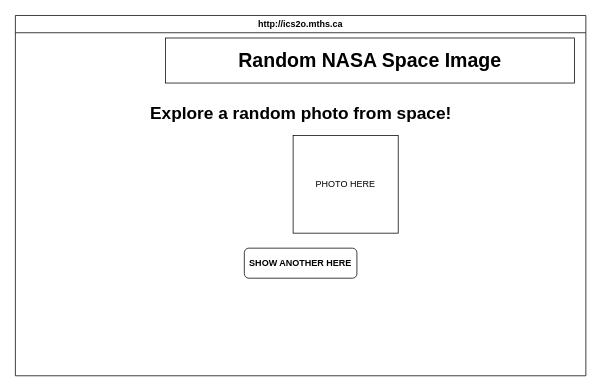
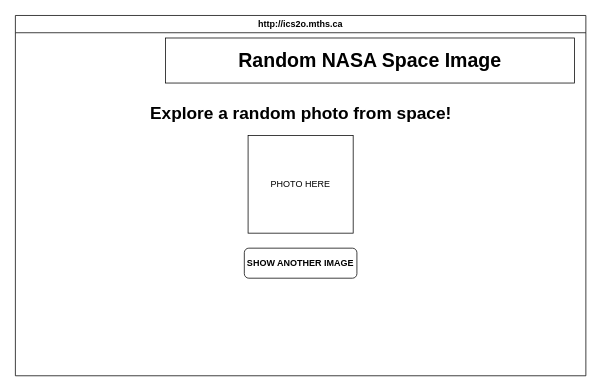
- <mxCell id="6" value="PHOTO HERE" style="whiteSpace=wrap;html=1;" vertex="1" parent="2"><mxGeometry x="370" y="160" width="140" height="130" as="geometry" /></mxCell>
+ <mxCell id="6" value="PHOTO HERE" style="whiteSpace=wrap;html=1;" vertex="1" parent="2"><mxGeometry x="310" y="160" width="140" height="130" as="geometry" /></mxCell>
- <mxCell id="5" value="&lt;b&gt;SHOW ANOTHER HERE&lt;/b&gt;" style="rounded=1;whiteSpace=wrap;html=1;" vertex="1" parent="2"><mxGeometry x="305" y="310" width="150" height="40" as="geometry" /></mxCell>
+ <mxCell id="5" value="&lt;b&gt;SHOW ANOTHER IMAGE&lt;/b&gt;" style="rounded=1;whiteSpace=wrap;html=1;" vertex="1" parent="2"><mxGeometry x="305" y="310" width="150" height="40" as="geometry" /></mxCell>
